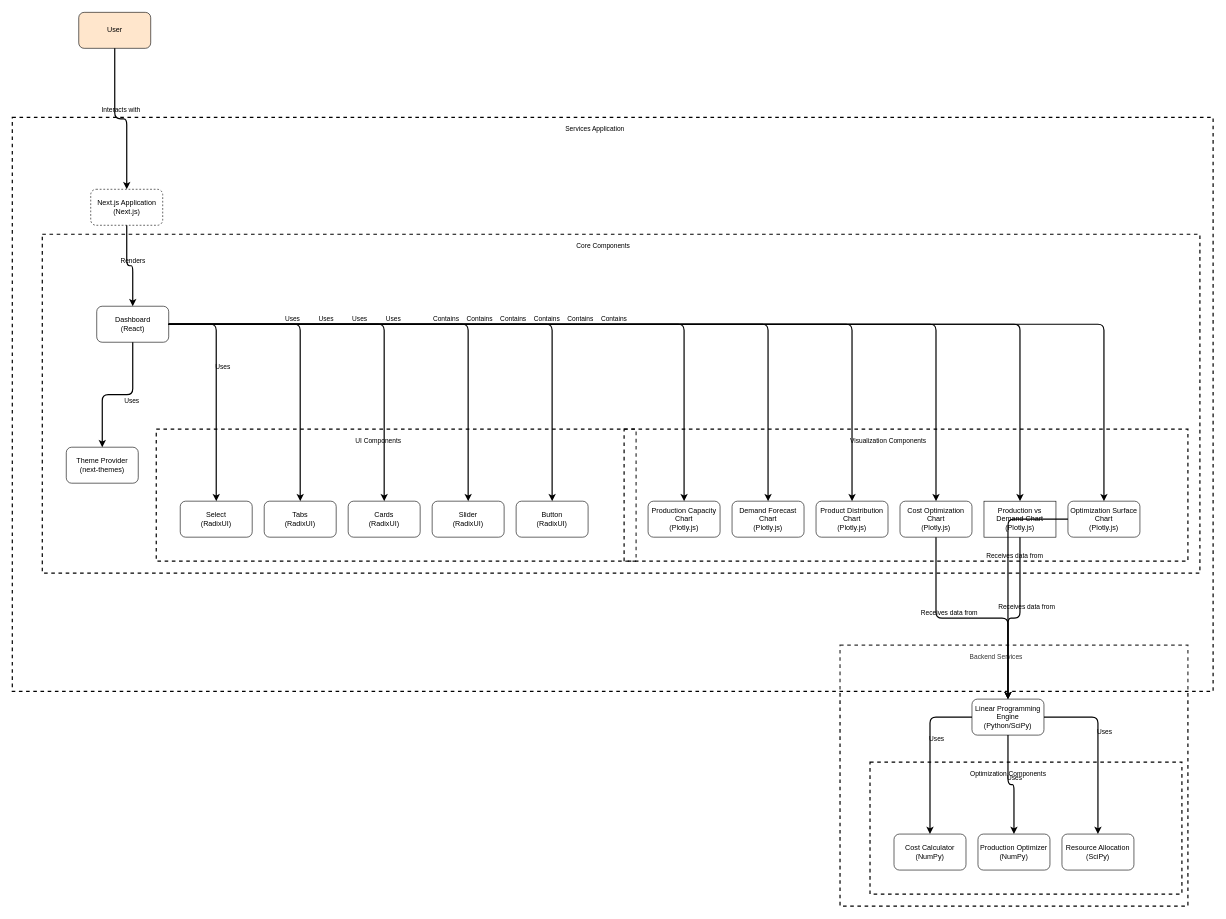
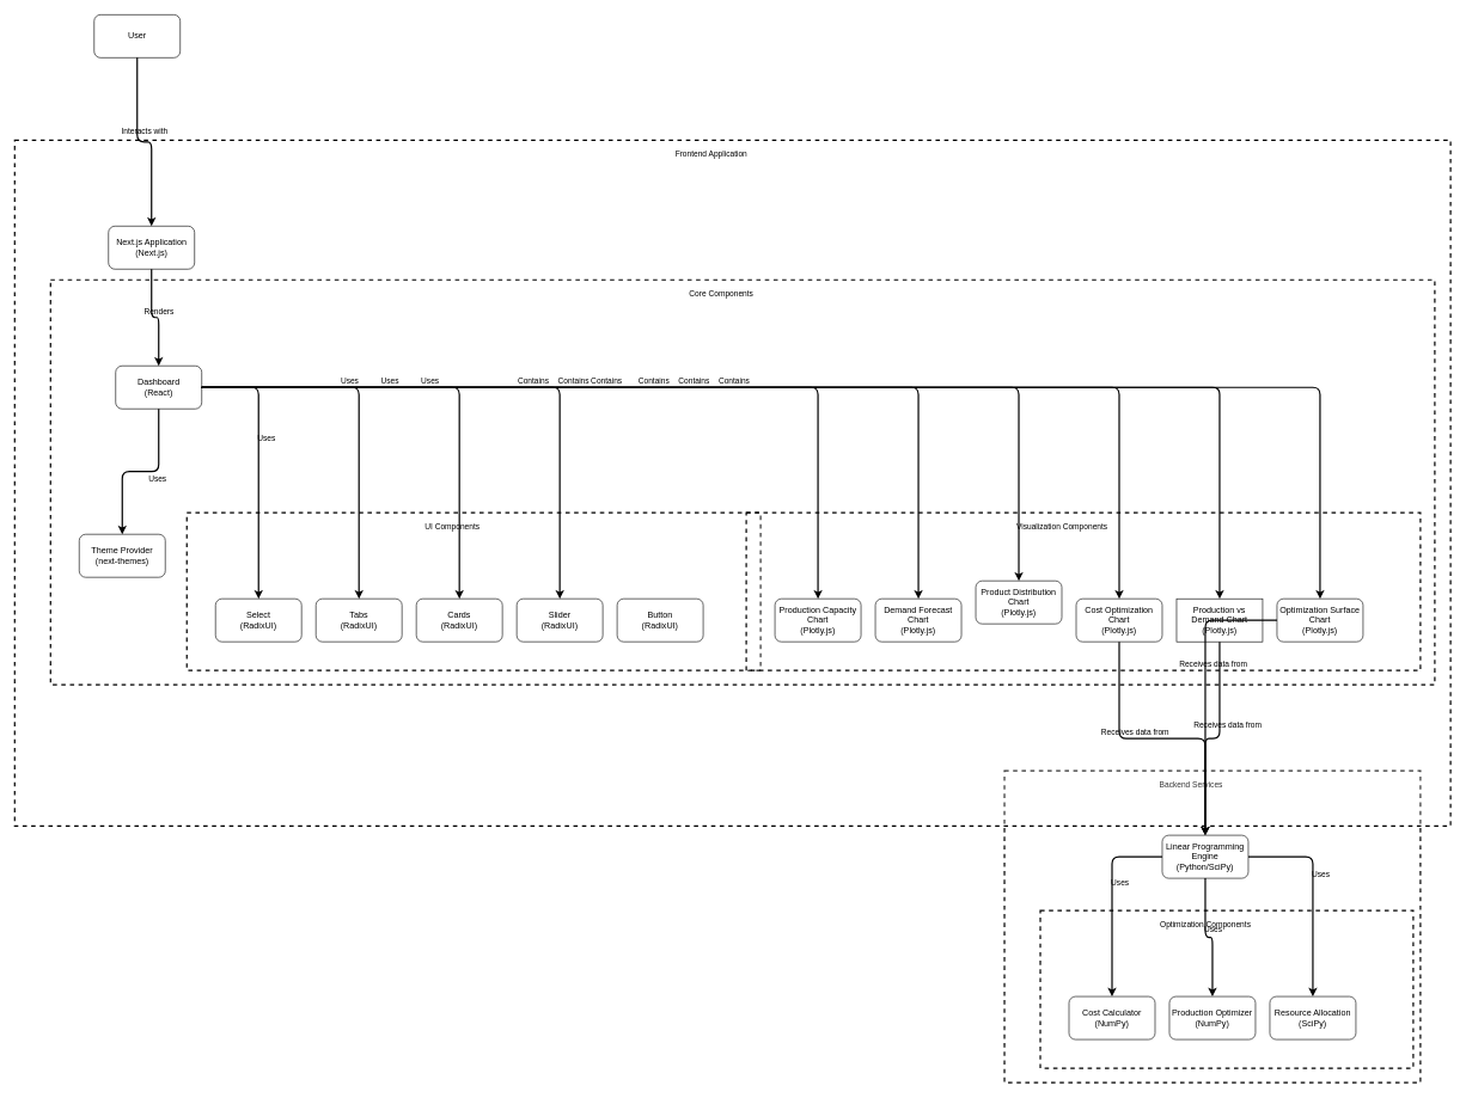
- <mxCell id="32" value="User" style="rounded=1;whiteSpace=wrap;html=1;labelBackgroundColor=none;fillColor=#ffe6cc;" parent="1" vertex="1"><mxGeometry x="130.769" y="20" width="120" height="60" as="geometry" /></mxCell>
+ <mxCell id="32" value="User" style="rounded=1;whiteSpace=wrap;html=1;labelBackgroundColor=none;" parent="1" vertex="1"><mxGeometry x="130.769" y="20" width="120" height="60" as="geometry" /></mxCell>
- <mxCell id="31" value="Services Application" style="edgeLabel;html=1;align=center;verticalAlign=middle;resizable=0;labelBackgroundColor=none;spacing=5" parent="1" vertex="1"><mxGeometry x="28" y="203" width="1926" height="24" as="geometry" /></mxCell>
+ <mxCell id="31" value="Frontend Application" style="edgeLabel;html=1;align=center;verticalAlign=middle;resizable=0;labelBackgroundColor=none;spacing=5" parent="1" vertex="1"><mxGeometry x="28" y="203" width="1926" height="24" as="geometry" /></mxCell>
- <mxCell id="30" value="Next.js Application&lt;br&gt;(Next.js)" style="rounded=1;whiteSpace=wrap;html=1;labelBackgroundColor=none;dashed=1;" parent="10" vertex="1"><mxGeometry x="130.769" y="120" width="120" height="60" as="geometry" /></mxCell>
+ <mxCell id="30" value="Next.js Application&lt;br&gt;(Next.js)" style="rounded=1;whiteSpace=wrap;html=1;labelBackgroundColor=none;" parent="10" vertex="1"><mxGeometry x="130.769" y="120" width="120" height="60" as="geometry" /></mxCell>
- <mxCell id="59" style="edgeStyle=orthogonalEdgeStyle;rounded=1;orthogonalLoop=1;jettySize=auto;html=1;strokeWidth=2;jumpStyle=arc;jumpSize=10;spacing=15;labelBackgroundColor=none;labelBorderColor=none;fontColor=default;" parent="1" source="27" target="17" edge="1"><mxGeometry relative="1" as="geometry" /></mxCell>
- <mxCell id="60" value="Uses" style="edgeLabel;html=1;align=center;verticalAlign=middle;resizable=0;points=[];labelBackgroundColor=none;" parent="59" vertex="1" connectable="0"><mxGeometry x="-0.2" y="10" relative="1" as="geometry"><mxPoint as="offset" /></mxGeometry></mxCell>
- <mxCell id="25" value="Product Distribution Chart&lt;br&gt;(Plotly.js)" style="rounded=1;whiteSpace=wrap;html=1;labelBackgroundColor=none;" parent="19" vertex="1"><mxGeometry x="320" y="120" width="120" height="60" as="geometry" /></mxCell>
+ <mxCell id="25" value="Product Distribution Chart&lt;br&gt;(Plotly.js)" style="rounded=1;whiteSpace=wrap;html=1;labelBackgroundColor=none;" parent="19" vertex="1"><mxGeometry x="320" y="95" width="120" height="60" as="geometry" /></mxCell>
